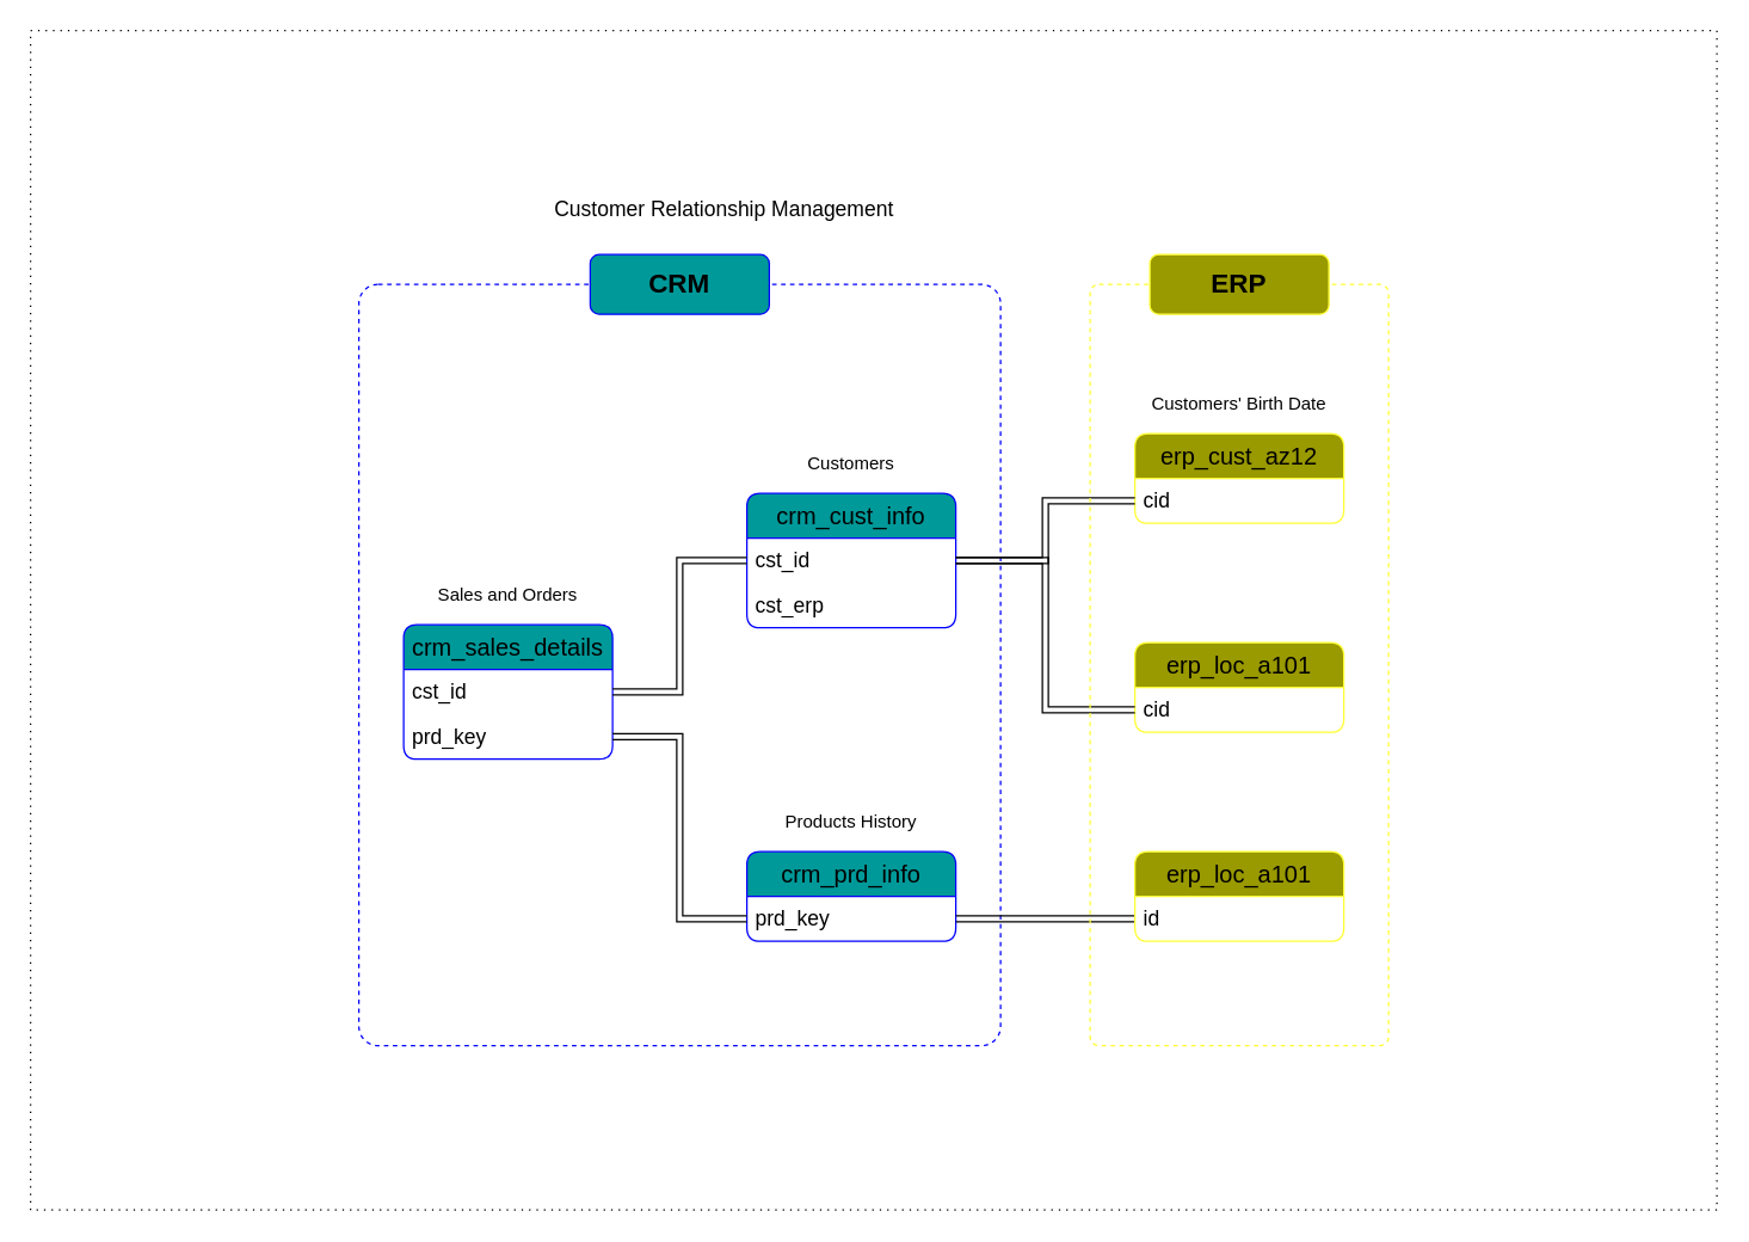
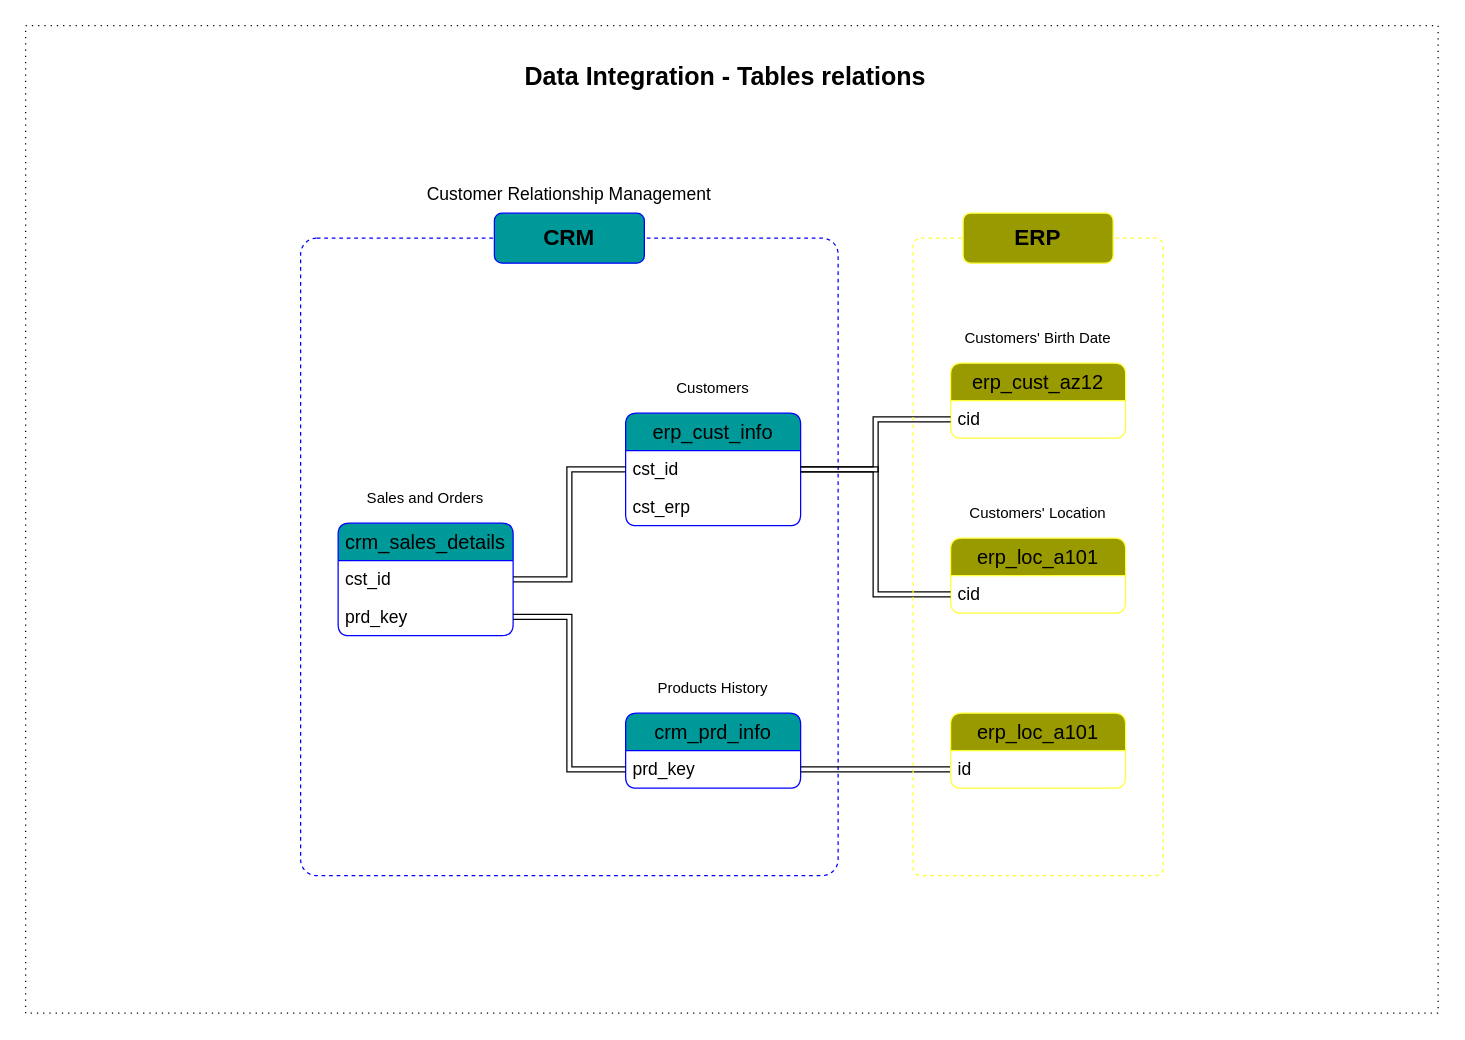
+ <mxCell id="39" value="Data Integration - Tables relations" style="text;html=1;align=center;verticalAlign=middle;whiteSpace=wrap;rounded=0;fontSize=20;fontStyle=1" vertex="1" parent="1"><mxGeometry x="400" y="40" width="360" height="40" as="geometry" /></mxCell>
- <mxCell id="37" value="Customer Relationship Management" style="text;html=1;align=center;verticalAlign=middle;whiteSpace=wrap;rounded=0;fontSize=14;" vertex="1" parent="1"><mxGeometry x="350" y="125" width="270" height="30" as="geometry" /></mxCell>
+ <mxCell id="37" value="Customer Relationship Management" style="text;html=1;align=center;verticalAlign=middle;whiteSpace=wrap;rounded=0;fontSize=14;" vertex="1" parent="1"><mxGeometry x="320" y="140" width="270" height="30" as="geometry" /></mxCell>
- <mxCell id="6" value="&lt;font style=&quot;font-size: 16px;&quot;&gt;crm_cust_info&lt;/font&gt;" style="swimlane;fontStyle=0;childLayout=stackLayout;horizontal=1;startSize=30;horizontalStack=0;resizeParent=1;resizeParentMax=0;resizeLast=0;collapsible=0;marginBottom=0;whiteSpace=wrap;html=1;rounded=1;arcSize=10;fillColor=#009999;strokeColor=#0000FF;expand=1;" vertex="1" parent="5"><mxGeometry y="40" width="140" height="90" as="geometry"><mxRectangle x="220" y="230" width="60" height="30" as="alternateBounds" /></mxGeometry></mxCell>
+ <mxCell id="6" value="&lt;font style=&quot;font-size: 16px;&quot;&gt;erp_cust_info&lt;/font&gt;" style="swimlane;fontStyle=0;childLayout=stackLayout;horizontal=1;startSize=30;horizontalStack=0;resizeParent=1;resizeParentMax=0;resizeLast=0;collapsible=0;marginBottom=0;whiteSpace=wrap;html=1;rounded=1;arcSize=10;fillColor=#009999;strokeColor=#0000FF;expand=1;" vertex="1" parent="5"><mxGeometry y="40" width="140" height="90" as="geometry"><mxRectangle x="220" y="230" width="60" height="30" as="alternateBounds" /></mxGeometry></mxCell>
+ <mxCell id="29" value="Customers' Location" style="text;html=1;align=center;verticalAlign=middle;whiteSpace=wrap;rounded=0;fontSize=12;" vertex="1" parent="26"><mxGeometry width="140" height="40" as="geometry" /></mxCell>
